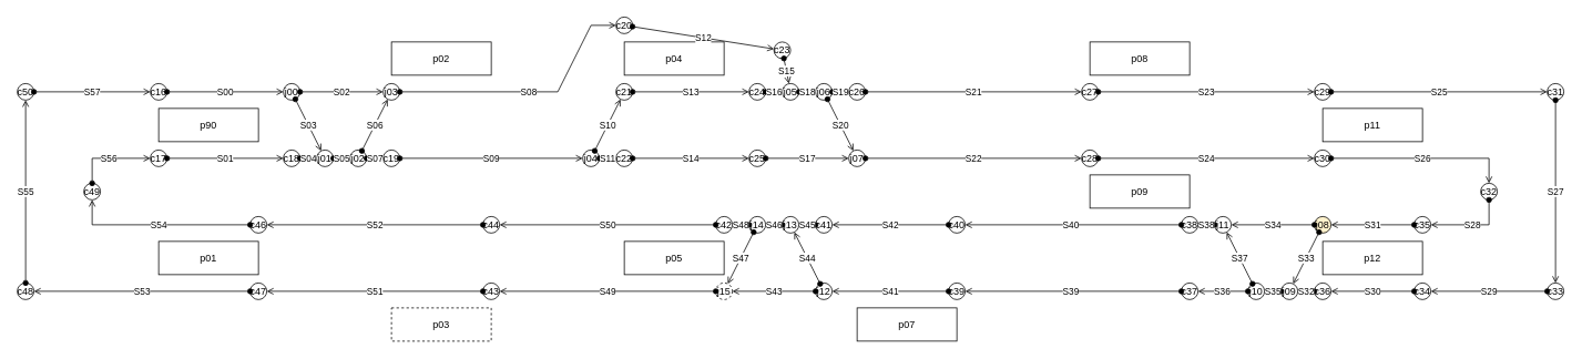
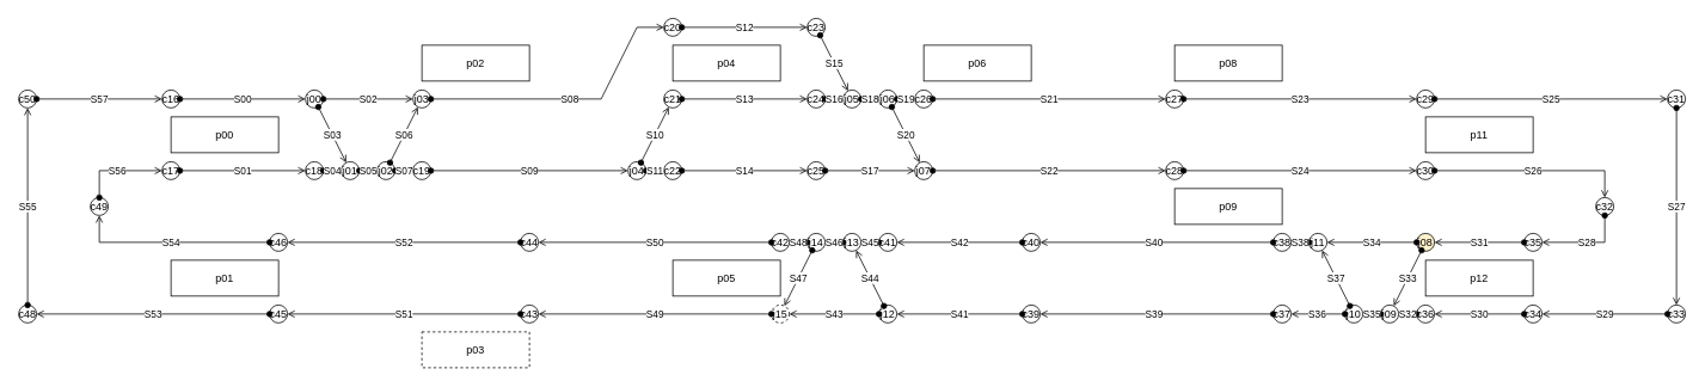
- <mxCell id="55" value="c23" style="ellipse;whiteSpace=wrap;html=1;aspect=fixed;" vertex="1" parent="1"><mxGeometry x="930" y="50" width="20" height="20" as="geometry" /></mxCell>
+ <mxCell id="55" value="c23" style="ellipse;whiteSpace=wrap;html=1;aspect=fixed;" vertex="1" parent="1"><mxGeometry x="900" y="20" width="20" height="20" as="geometry" /></mxCell>
+ <mxCell id="6" value="p06" style="rounded=0;whiteSpace=wrap;html=1;" parent="1" vertex="1"><mxGeometry x="1030" y="50" width="120" height="40" as="geometry" /></mxCell>
- <mxCell id="2" value="p90" style="rounded=0;whiteSpace=wrap;html=1;" parent="1" vertex="1"><mxGeometry x="190" y="130" width="120" height="40" as="geometry" /></mxCell>
+ <mxCell id="2" value="p00" style="rounded=0;whiteSpace=wrap;html=1;" parent="1" vertex="1"><mxGeometry x="190" y="130" width="120" height="40" as="geometry" /></mxCell>
- <mxCell id="33" value="c47" style="ellipse;whiteSpace=wrap;html=1;aspect=fixed;perimeter=ellipsePerimeter;" vertex="1" parent="1"><mxGeometry x="300" y="340" width="20" height="20" as="geometry" /></mxCell>
+ <mxCell id="33" value="c45" style="ellipse;whiteSpace=wrap;html=1;aspect=fixed;perimeter=ellipsePerimeter;" vertex="1" parent="1"><mxGeometry x="300" y="340" width="20" height="20" as="geometry" /></mxCell>
- <mxCell id="11" value="p07" style="rounded=0;whiteSpace=wrap;html=1;" parent="1" vertex="1"><mxGeometry x="1030" y="370" width="120" height="40" as="geometry" /></mxCell>
